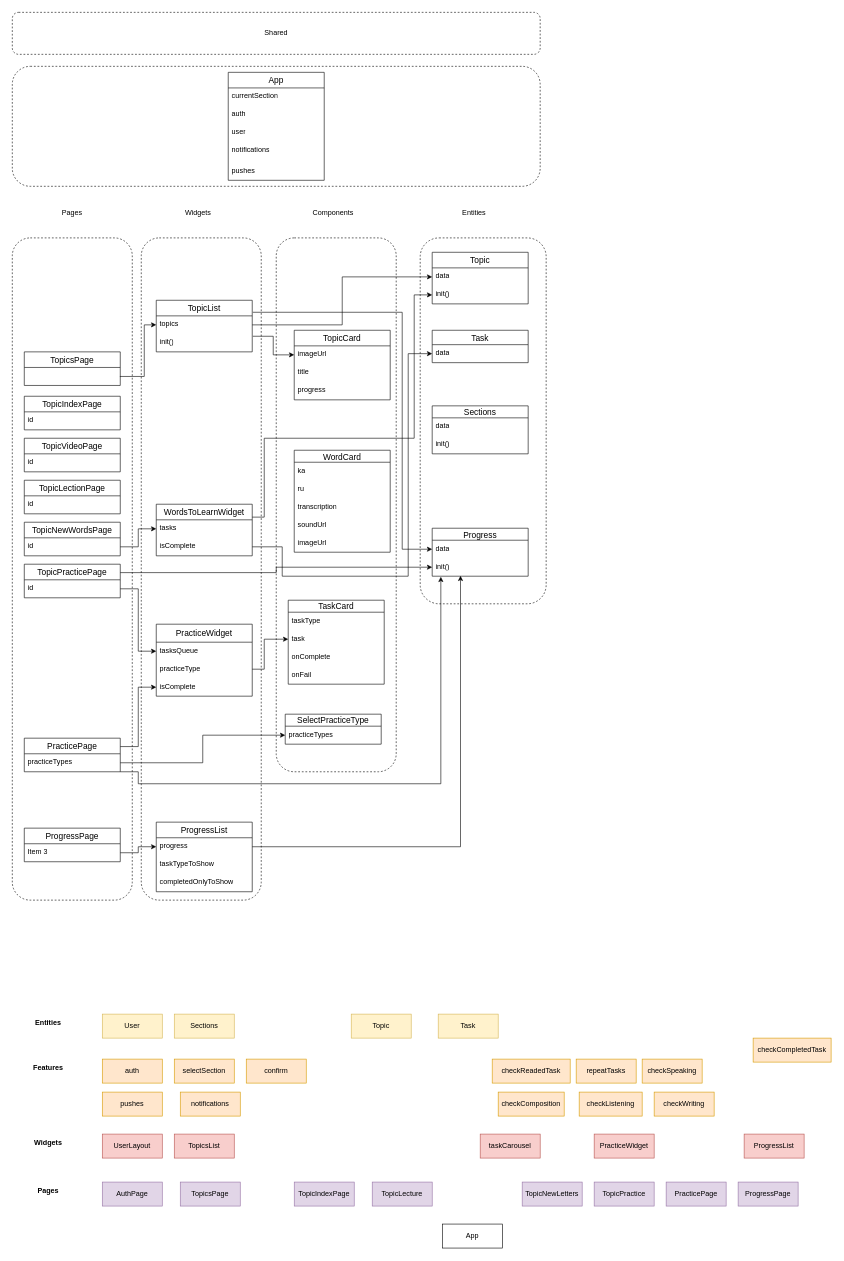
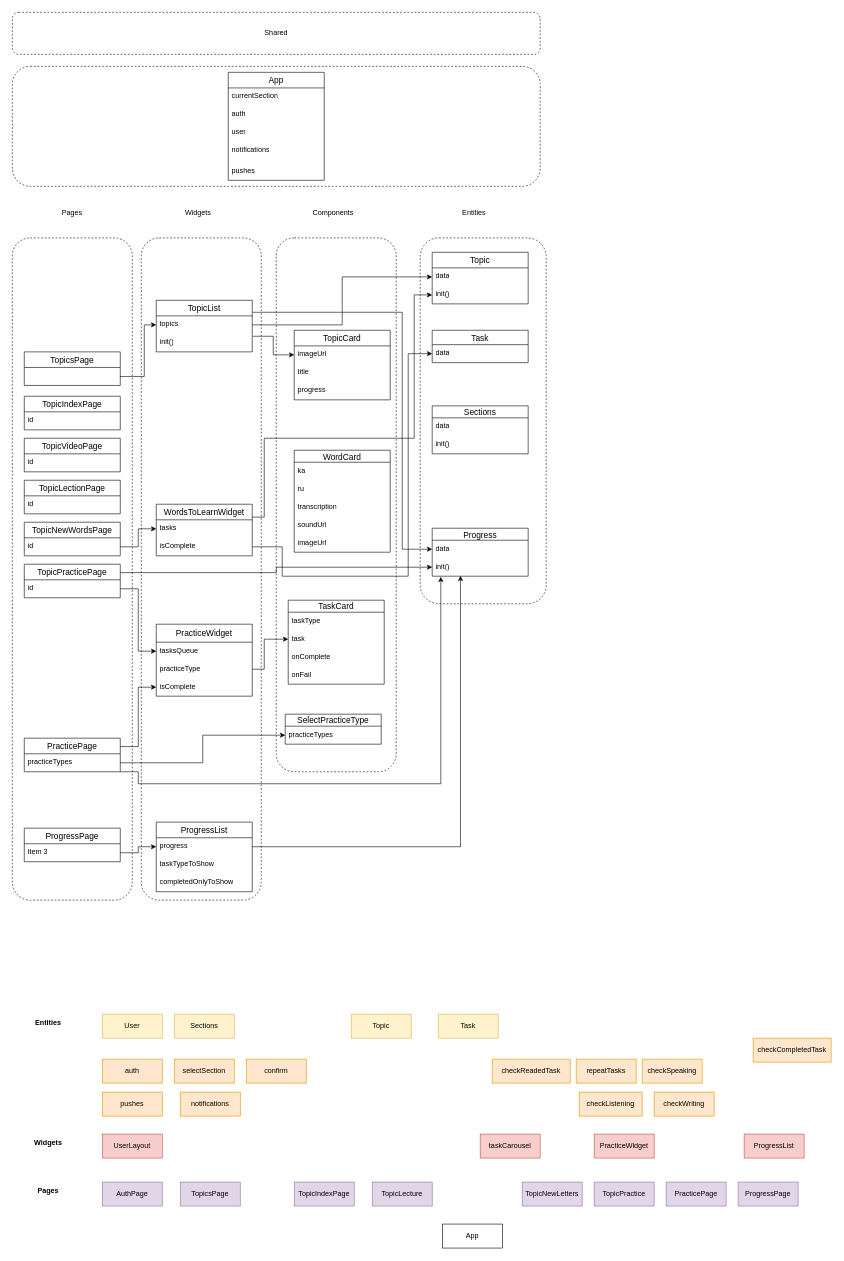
- <mxCell id="105" value="&lt;b&gt;Features&lt;/b&gt;" style="text;html=1;align=center;verticalAlign=middle;whiteSpace=wrap;rounded=0;" vertex="1" parent="1"><mxGeometry x="50" y="1765" width="60" height="30" as="geometry" /></mxCell>
- <mxCell id="120" value="checkComposition" style="whiteSpace=wrap;html=1;align=center;fillColor=#ffe6cc;strokeColor=#d79b00;" vertex="1" parent="1"><mxGeometry x="830" y="1820" width="110" height="40" as="geometry" /></mxCell>
- <mxCell id="107" value="TopicsList" style="whiteSpace=wrap;html=1;align=center;fillColor=#f8cecc;strokeColor=#b85450;" vertex="1" parent="1"><mxGeometry x="290" y="1890" width="100" height="40" as="geometry" /></mxCell>
